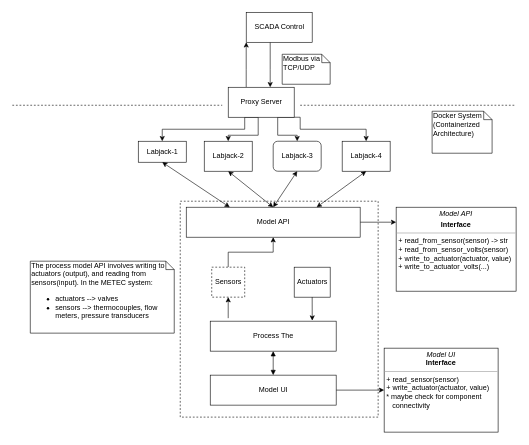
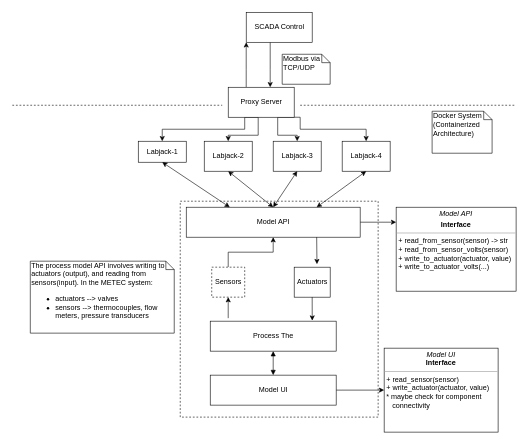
- <mxCell id="14" value="Labjack-3" style="html=1;rounded=1;" parent="1" vertex="1"><mxGeometry x="455" y="235" width="80" height="50" as="geometry" /></mxCell>
+ <mxCell id="14" value="Labjack-3" style="html=1;" parent="1" vertex="1"><mxGeometry x="455" y="235" width="80" height="50" as="geometry" /></mxCell>
+ <mxCell id="29" value="" style="endArrow=classic;html=1;exitX=0.75;exitY=1;exitDx=0;exitDy=0;entryX=0.633;entryY=-0.1;entryDx=0;entryDy=0;entryPerimeter=0;" parent="1" source="20" target="27" edge="1"><mxGeometry width="50" height="50" relative="1" as="geometry"><mxPoint x="610" y="445" as="sourcePoint" /><mxPoint x="660" y="395" as="targetPoint" /></mxGeometry></mxCell>
